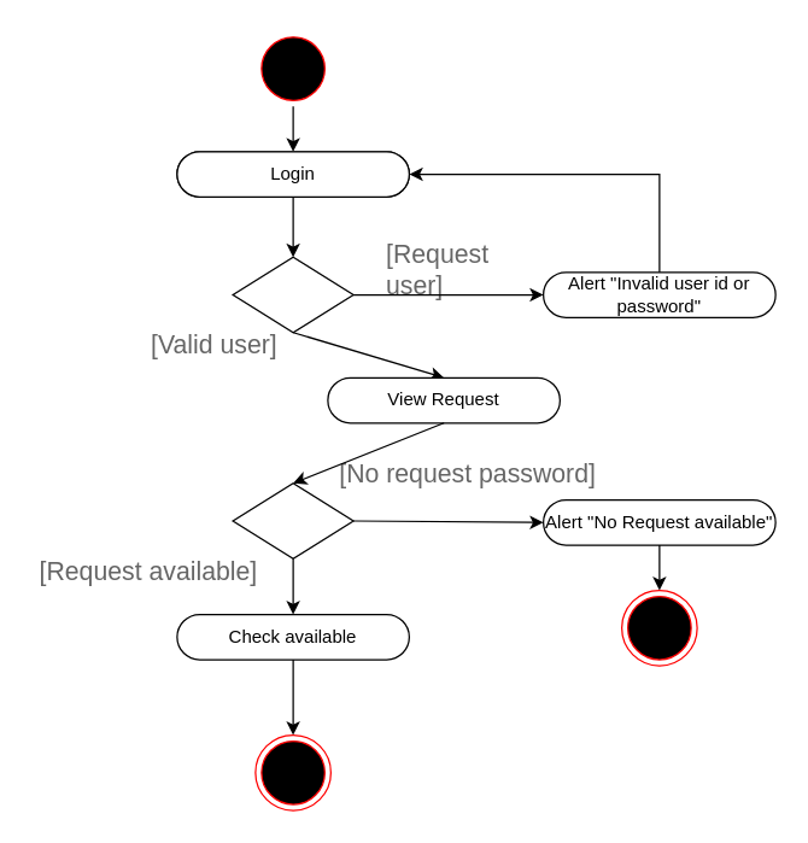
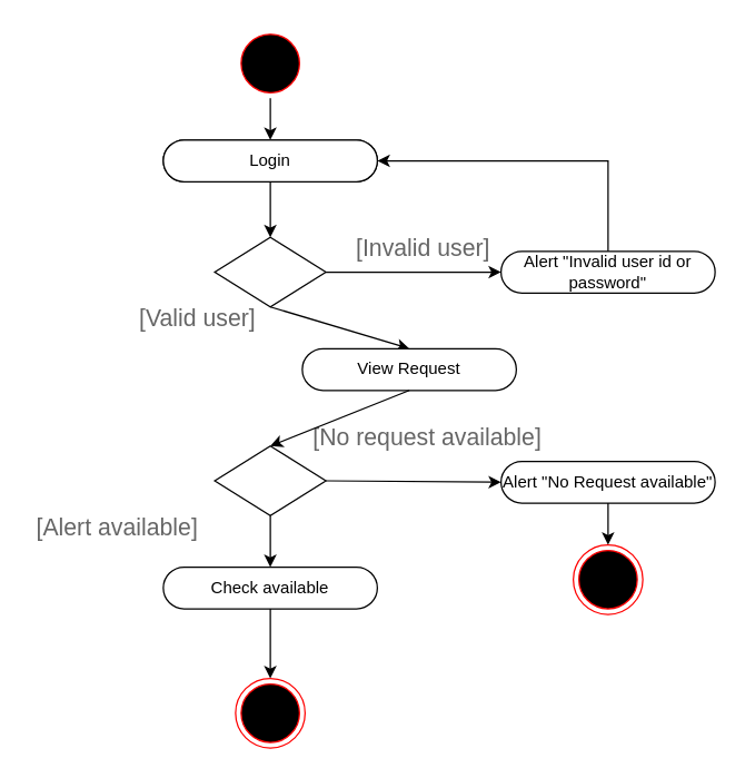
- <mxCell id="7" value="[Request user]" style="strokeWidth=1;shadow=0;dashed=0;align=center;html=1;shape=mxgraph.mockup.text.textBox;fontColor=#666666;align=left;fontSize=17;spacingLeft=4;spacingTop=-3;whiteSpace=wrap;strokeColor=none;mainText=;fillColor=none;movable=1;resizable=1;rotatable=1;deletable=1;editable=1;locked=0;connectable=1;" parent="1" vertex="1"><mxGeometry x="250" y="160" width="116" height="40" as="geometry" /></mxCell>
+ <mxCell id="7" value="[Invalid user]" style="strokeWidth=1;shadow=0;dashed=0;align=center;html=1;shape=mxgraph.mockup.text.textBox;fontColor=#666666;align=left;fontSize=17;spacingLeft=4;spacingTop=-3;whiteSpace=wrap;strokeColor=none;mainText=;fillColor=none;movable=1;resizable=1;rotatable=1;deletable=1;editable=1;locked=0;connectable=1;" parent="1" vertex="1"><mxGeometry x="250" y="160" width="116" height="40" as="geometry" /></mxCell>
- <mxCell id="17" value="[No request password]" style="strokeWidth=1;shadow=0;dashed=0;align=center;html=1;shape=mxgraph.mockup.text.textBox;fontColor=#666666;align=left;fontSize=17;spacingLeft=4;spacingTop=-3;whiteSpace=wrap;strokeColor=none;mainText=;fillColor=none;movable=1;resizable=1;rotatable=1;deletable=1;editable=1;locked=0;connectable=1;" parent="1" vertex="1"><mxGeometry x="219" y="296" width="180" height="40" as="geometry" /></mxCell>
+ <mxCell id="17" value="[No request available]" style="strokeWidth=1;shadow=0;dashed=0;align=center;html=1;shape=mxgraph.mockup.text.textBox;fontColor=#666666;align=left;fontSize=17;spacingLeft=4;spacingTop=-3;whiteSpace=wrap;strokeColor=none;mainText=;fillColor=none;movable=1;resizable=1;rotatable=1;deletable=1;editable=1;locked=0;connectable=1;" parent="1" vertex="1"><mxGeometry x="219" y="296" width="180" height="40" as="geometry" /></mxCell>
- <mxCell id="22" value="[Request available]" style="strokeWidth=1;shadow=0;dashed=0;align=center;html=1;shape=mxgraph.mockup.text.textBox;fontColor=#666666;align=left;fontSize=17;spacingLeft=4;spacingTop=-3;whiteSpace=wrap;strokeColor=none;mainText=;fillColor=none;movable=1;resizable=1;rotatable=1;deletable=1;editable=1;locked=0;connectable=1;" parent="1" vertex="1"><mxGeometry x="20" y="361" width="154" height="40" as="geometry" /></mxCell>
+ <mxCell id="22" value="[Alert available]" style="strokeWidth=1;shadow=0;dashed=0;align=center;html=1;shape=mxgraph.mockup.text.textBox;fontColor=#666666;align=left;fontSize=17;spacingLeft=4;spacingTop=-3;whiteSpace=wrap;strokeColor=none;mainText=;fillColor=none;movable=1;resizable=1;rotatable=1;deletable=1;editable=1;locked=0;connectable=1;" parent="1" vertex="1"><mxGeometry x="20" y="361" width="154" height="40" as="geometry" /></mxCell>
